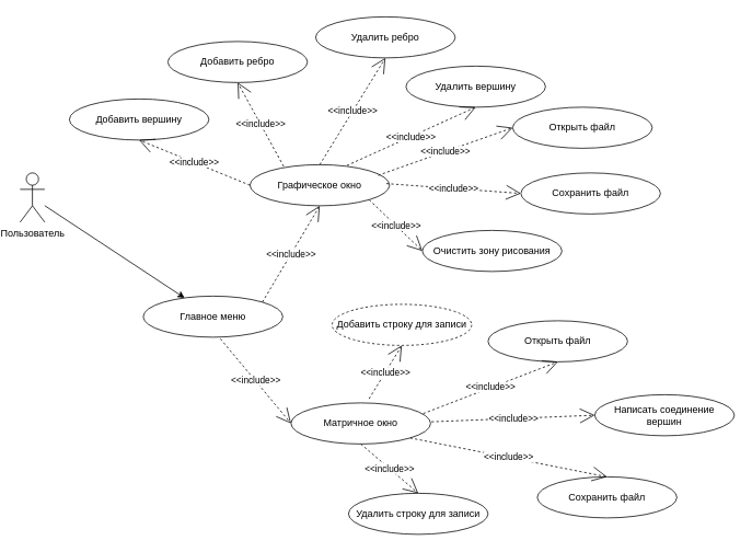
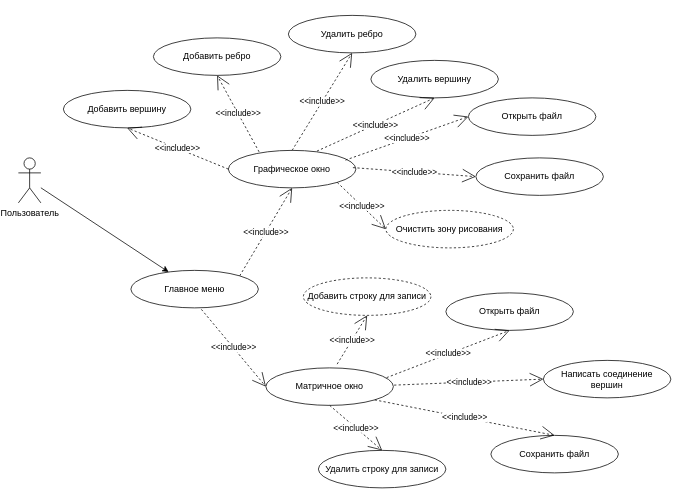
- <mxCell id="13" value="Очистить зону рисования" style="ellipse;whiteSpace=wrap;html=1;" vertex="1" parent="1"><mxGeometry x="510" y="280" width="170" height="50" as="geometry" /></mxCell>
+ <mxCell id="13" value="Очистить зону рисования" style="ellipse;whiteSpace=wrap;html=1;dashed=1;" vertex="1" parent="1"><mxGeometry x="510" y="280" width="170" height="50" as="geometry" /></mxCell>
